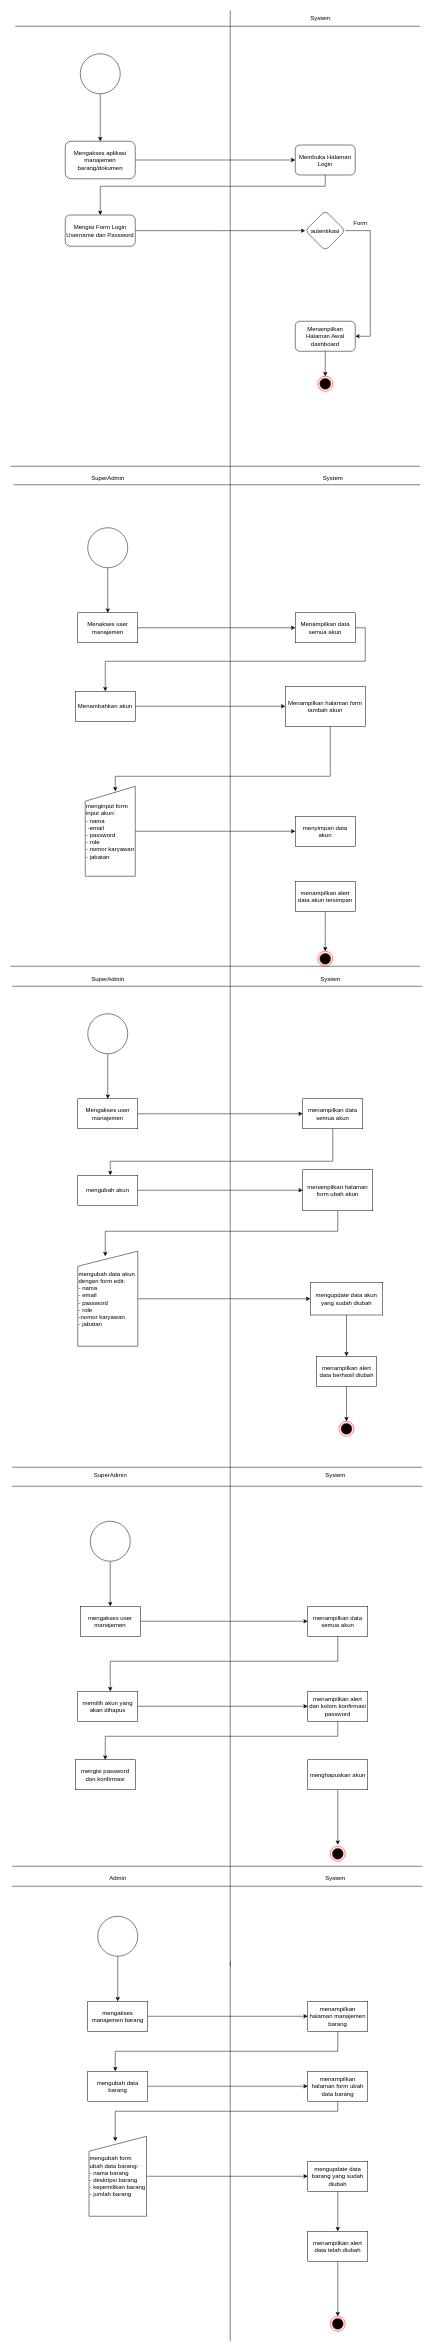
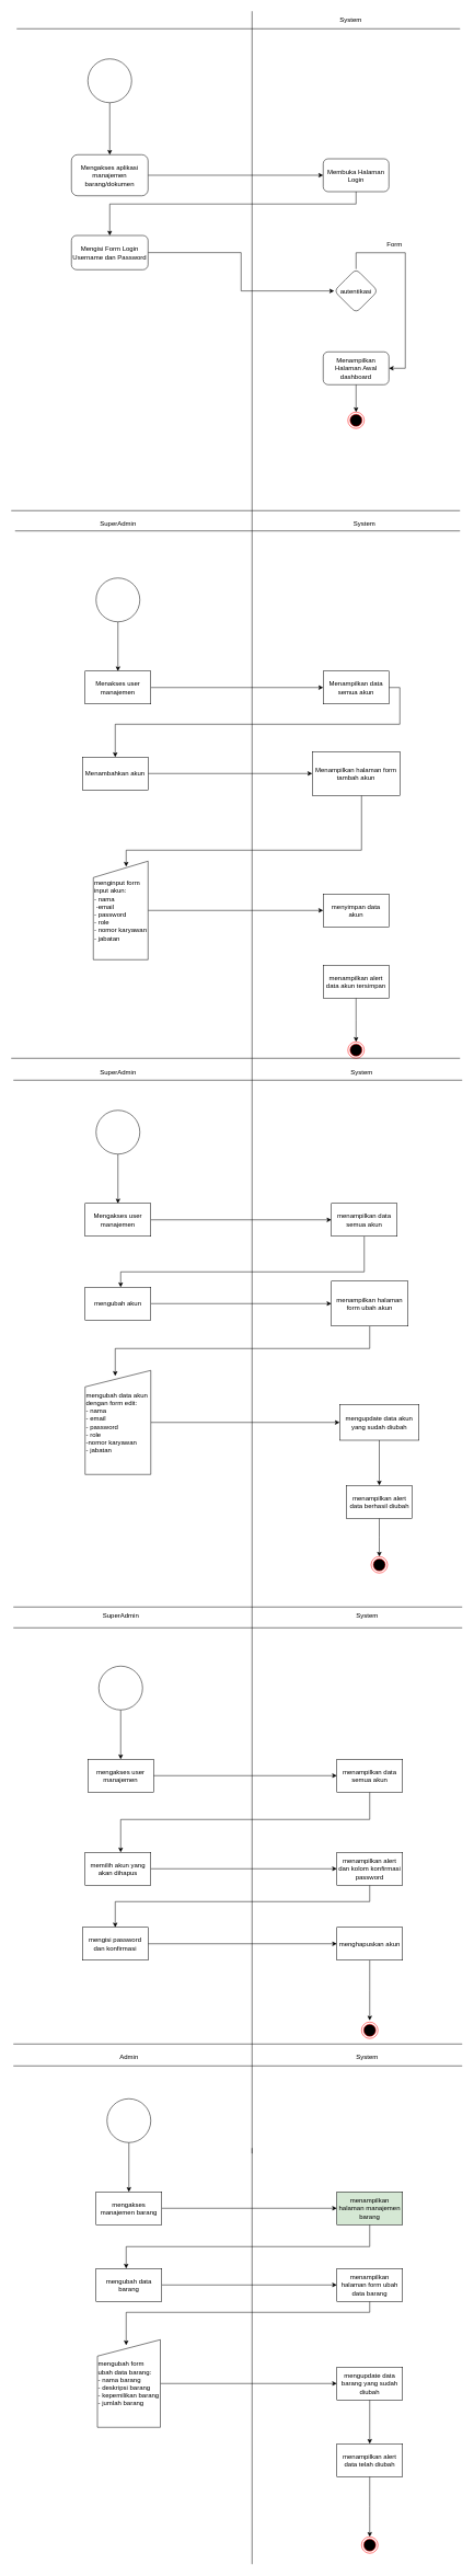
- <mxCell id="12" value="autentikasi" style="rhombus;whiteSpace=wrap;html=1;rounded=1;" vertex="1" parent="1"><mxGeometry x="610" y="420.75" width="80" height="80" as="geometry" /></mxCell>
+ <mxCell id="12" value="autentikasi" style="rhombus;whiteSpace=wrap;html=1;rounded=1;" vertex="1" parent="1"><mxGeometry x="610" y="490.75" width="80" height="80" as="geometry" /></mxCell>
+ <mxCell id="77" value="" style="edgeStyle=orthogonalEdgeStyle;rounded=0;orthogonalLoop=1;jettySize=auto;html=1;" edge="1" parent="1" source="78" target="80"><mxGeometry relative="1" as="geometry" /></mxCell>
- <mxCell id="92" value="menampilkan halaman manajemen barang" style="whiteSpace=wrap;html=1;" vertex="1" parent="1"><mxGeometry x="615" y="4002" width="120" height="60" as="geometry" /></mxCell>
+ <mxCell id="92" value="menampilkan halaman manajemen barang" style="whiteSpace=wrap;html=1;fillColor=#d5e8d4;" vertex="1" parent="1"><mxGeometry x="615" y="4002" width="120" height="60" as="geometry" /></mxCell>
